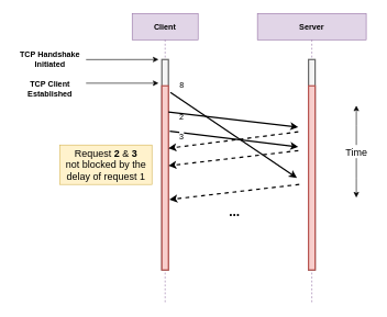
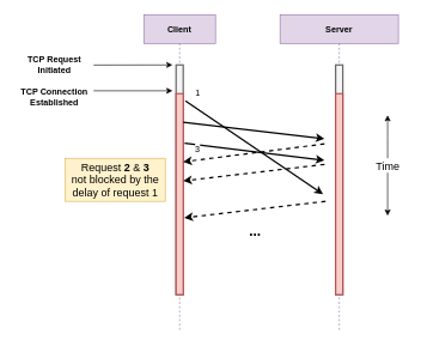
- <mxCell id="16" value="TCP Handshake&lt;br&gt;Initiated" style="text;html=1;align=center;verticalAlign=middle;resizable=0;points=[];autosize=1;strokeColor=none;fillColor=none;fontStyle=1" vertex="1" parent="1"><mxGeometry x="20" y="75" width="110" height="30" as="geometry" /></mxCell>
+ <mxCell id="16" value="TCP Request&lt;br&gt;Initiated" style="text;html=1;align=center;verticalAlign=middle;resizable=0;points=[];autosize=1;strokeColor=none;fillColor=none;fontStyle=1" vertex="1" parent="1"><mxGeometry x="20" y="75" width="110" height="30" as="geometry" /></mxCell>
- <mxCell id="8" value="8" style="text;html=1;align=center;verticalAlign=middle;resizable=0;points=[];autosize=1;strokeColor=none;fillColor=none;" vertex="1" parent="2"><mxGeometry x="65" y="100" width="20" height="20" as="geometry" /></mxCell>
+ <mxCell id="8" value="1" style="text;html=1;align=center;verticalAlign=middle;resizable=0;points=[];autosize=1;strokeColor=none;fillColor=none;" vertex="1" parent="2"><mxGeometry x="65" y="100" width="20" height="20" as="geometry" /></mxCell>
- <mxCell id="17" value="TCP Client&lt;br&gt;Established" style="text;html=1;align=center;verticalAlign=middle;resizable=0;points=[];autosize=1;strokeColor=none;fillColor=none;fontStyle=1" vertex="1" parent="1"><mxGeometry x="20" y="120" width="110" height="30" as="geometry" /></mxCell>
+ <mxCell id="17" value="TCP Connection&lt;br&gt;Established" style="text;html=1;align=center;verticalAlign=middle;resizable=0;points=[];autosize=1;strokeColor=none;fillColor=none;fontStyle=1" vertex="1" parent="1"><mxGeometry x="20" y="120" width="110" height="30" as="geometry" /></mxCell>
- <mxCell id="9" value="&lt;span style=&quot;color: rgb(0, 0, 0); font-family: Helvetica; font-size: 12px; font-style: normal; font-variant-ligatures: normal; font-variant-caps: normal; font-weight: 400; letter-spacing: normal; orphans: 2; text-align: center; text-indent: 0px; text-transform: none; widows: 2; word-spacing: 0px; -webkit-text-stroke-width: 0px; background-color: rgb(248, 249, 250); text-decoration-thickness: initial; text-decoration-style: initial; text-decoration-color: initial; float: none; display: inline !important;&quot;&gt;2&lt;/span&gt;" style="text;whiteSpace=wrap;html=1;fontSize=15;" vertex="1" parent="2"><mxGeometry x="70" y="140" width="30" height="30" as="geometry" /></mxCell>
